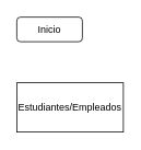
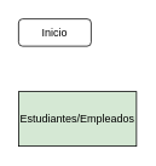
- <mxCell id="3" value="Estudiantes/Empleados" style="rounded=0;whiteSpace=wrap;html=1;" vertex="1" parent="1"><mxGeometry x="20" y="100" width="130" height="60" as="geometry" /></mxCell>
+ <mxCell id="3" value="Estudiantes/Empleados" style="rounded=0;whiteSpace=wrap;html=1;fillColor=#d5e8d4;" vertex="1" parent="1"><mxGeometry x="20" y="100" width="130" height="60" as="geometry" /></mxCell>
